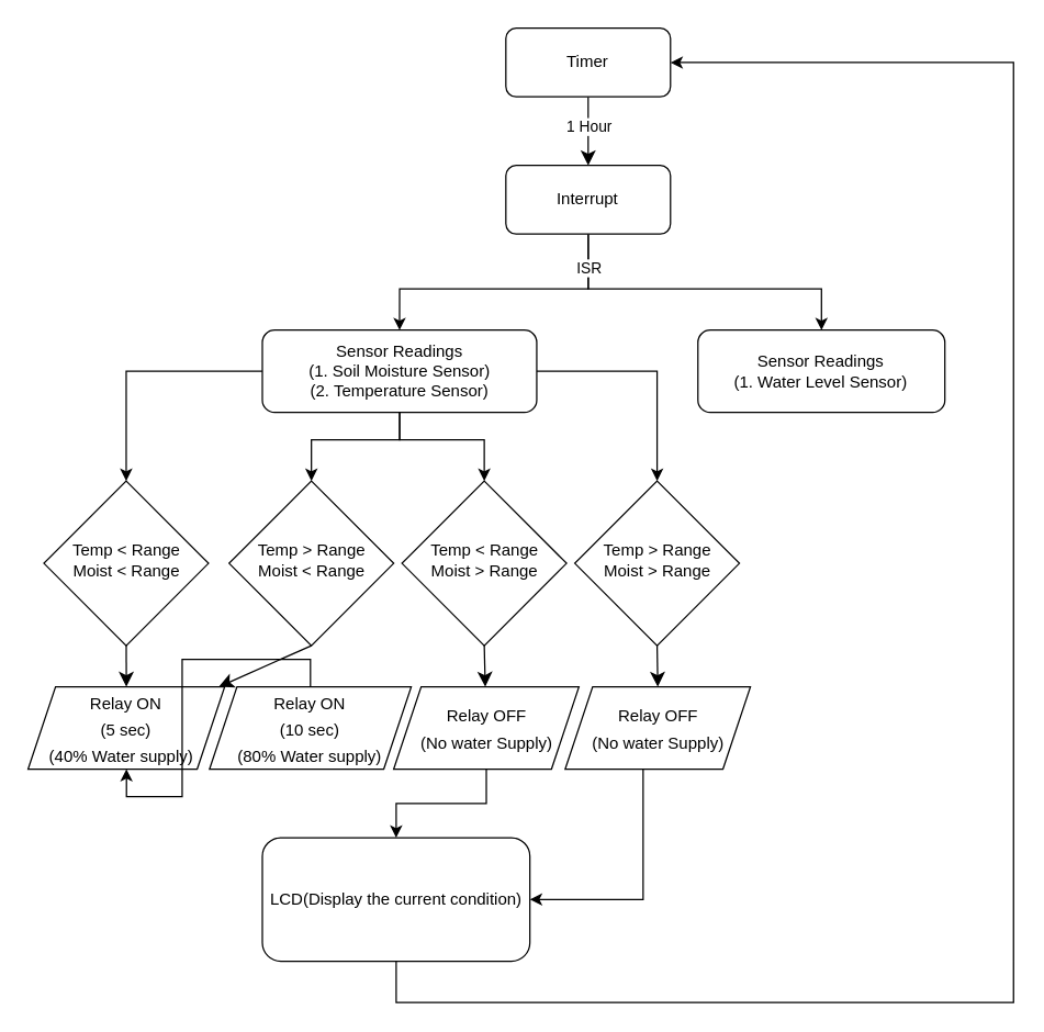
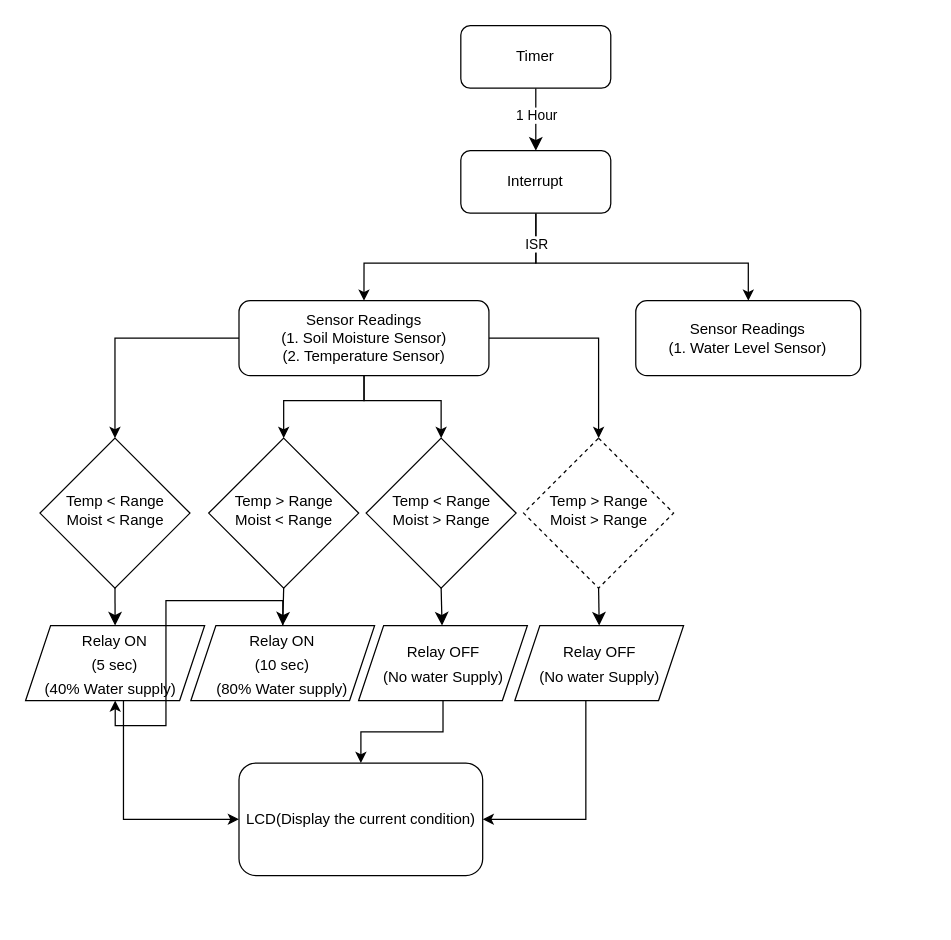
- <mxCell id="23" value="&lt;font style=&quot;font-size: 12px;&quot;&gt;Temp &amp;gt; Range&lt;br style=&quot;border-color: var(--border-color); background-color: rgb(255, 255, 255);&quot;&gt;&lt;span style=&quot;background-color: rgb(255, 255, 255);&quot;&gt;Moist &amp;gt; Range&lt;/span&gt;&lt;/font&gt;" style="rhombus;whiteSpace=wrap;html=1;shadow=0;fontFamily=Helvetica;fontSize=12;align=center;strokeWidth=1;spacing=6;spacingTop=-4;" vertex="1" parent="1"><mxGeometry x="418.5" y="350" width="120" height="120" as="geometry" /></mxCell>
+ <mxCell id="23" value="&lt;font style=&quot;font-size: 12px;&quot;&gt;Temp &amp;gt; Range&lt;br style=&quot;border-color: var(--border-color); background-color: rgb(255, 255, 255);&quot;&gt;&lt;span style=&quot;background-color: rgb(255, 255, 255);&quot;&gt;Moist &amp;gt; Range&lt;/span&gt;&lt;/font&gt;" style="rhombus;whiteSpace=wrap;html=1;shadow=0;fontFamily=Helvetica;fontSize=12;align=center;strokeWidth=1;spacing=6;spacingTop=-4;dashed=1;" vertex="1" parent="1"><mxGeometry x="418.5" y="350" width="120" height="120" as="geometry" /></mxCell>
- <mxCell id="18" style="edgeStyle=none;curved=1;rounded=0;orthogonalLoop=1;jettySize=auto;html=1;exitX=0.5;exitY=1;exitDx=0;exitDy=0;fontSize=12;startSize=8;endSize=8;" edge="1" parent="1" source="19" target="17"><mxGeometry relative="1" as="geometry" /></mxCell>
+ <mxCell id="18" style="edgeStyle=none;curved=1;rounded=0;orthogonalLoop=1;jettySize=auto;html=1;exitX=0.5;exitY=1;exitDx=0;exitDy=0;entryX=0.5;entryY=0;entryDx=0;entryDy=0;fontSize=12;startSize=8;endSize=8;" edge="1" parent="1" source="19" target="25"><mxGeometry relative="1" as="geometry" /></mxCell>
- <mxCell id="30" style="edgeStyle=orthogonalEdgeStyle;rounded=0;orthogonalLoop=1;jettySize=auto;html=1;entryX=1;entryY=0.5;entryDx=0;entryDy=0;" edge="1" parent="1" source="31" target="11"><mxGeometry relative="1" as="geometry"><Array as="points"><mxPoint x="288.25" y="730" /><mxPoint x="738.25" y="730" /><mxPoint x="738.25" y="45" /></Array></mxGeometry></mxCell>
+ <mxCell id="16" style="edgeStyle=orthogonalEdgeStyle;rounded=0;orthogonalLoop=1;jettySize=auto;html=1;entryX=0;entryY=0.5;entryDx=0;entryDy=0;" edge="1" parent="1" source="17" target="31"><mxGeometry relative="1" as="geometry"><Array as="points"><mxPoint x="98.25" y="655" /></Array></mxGeometry></mxCell>
